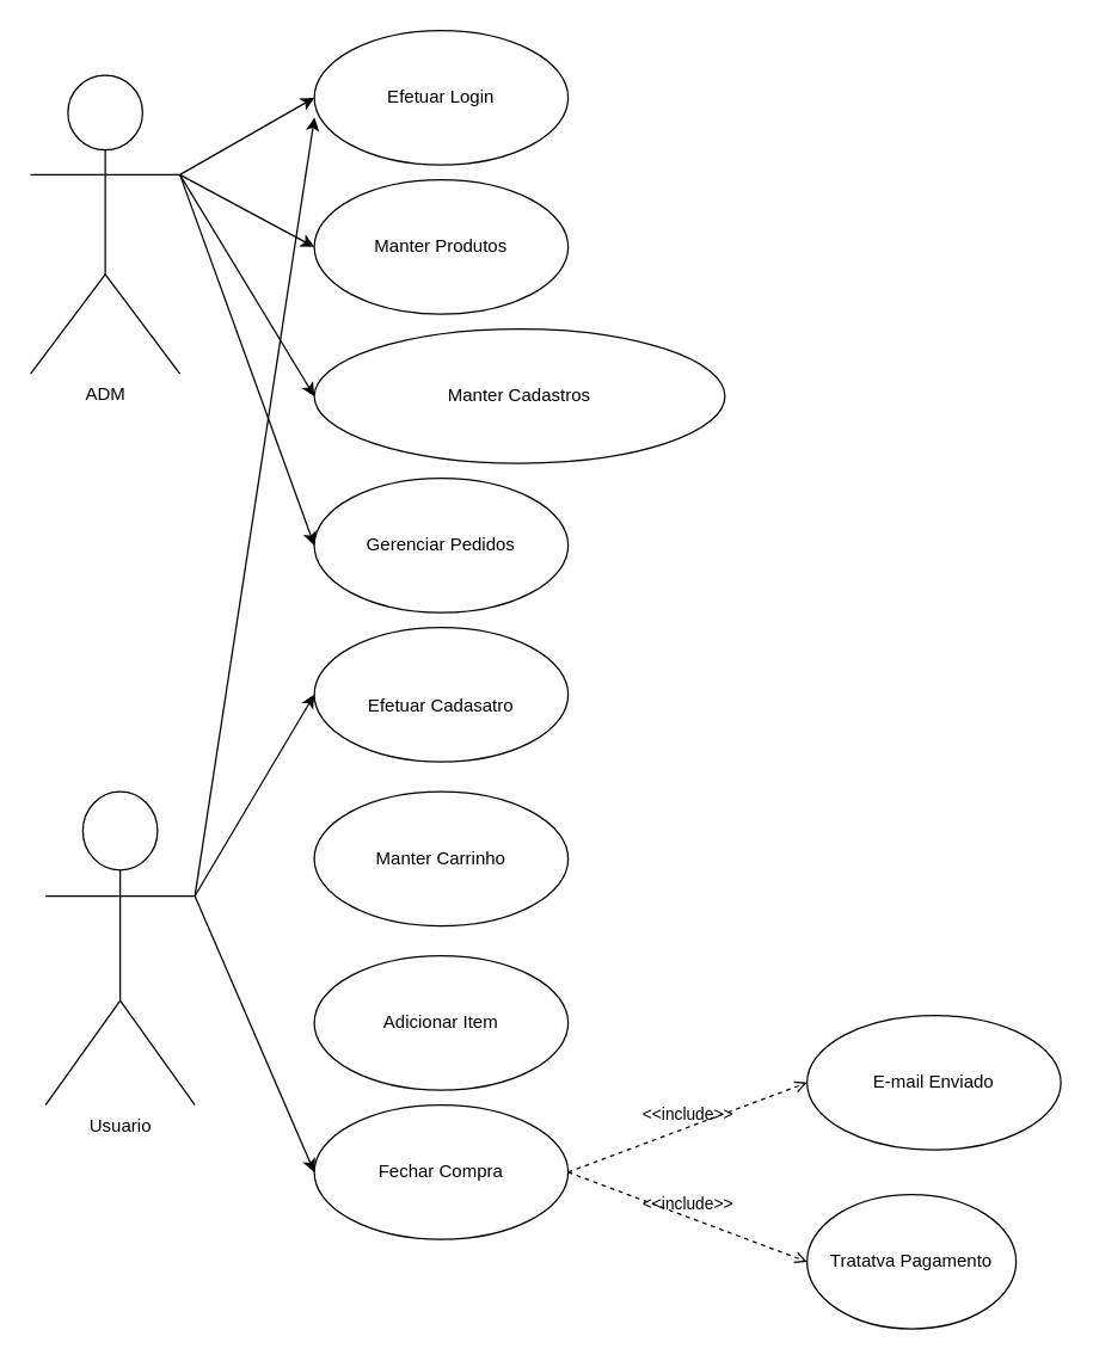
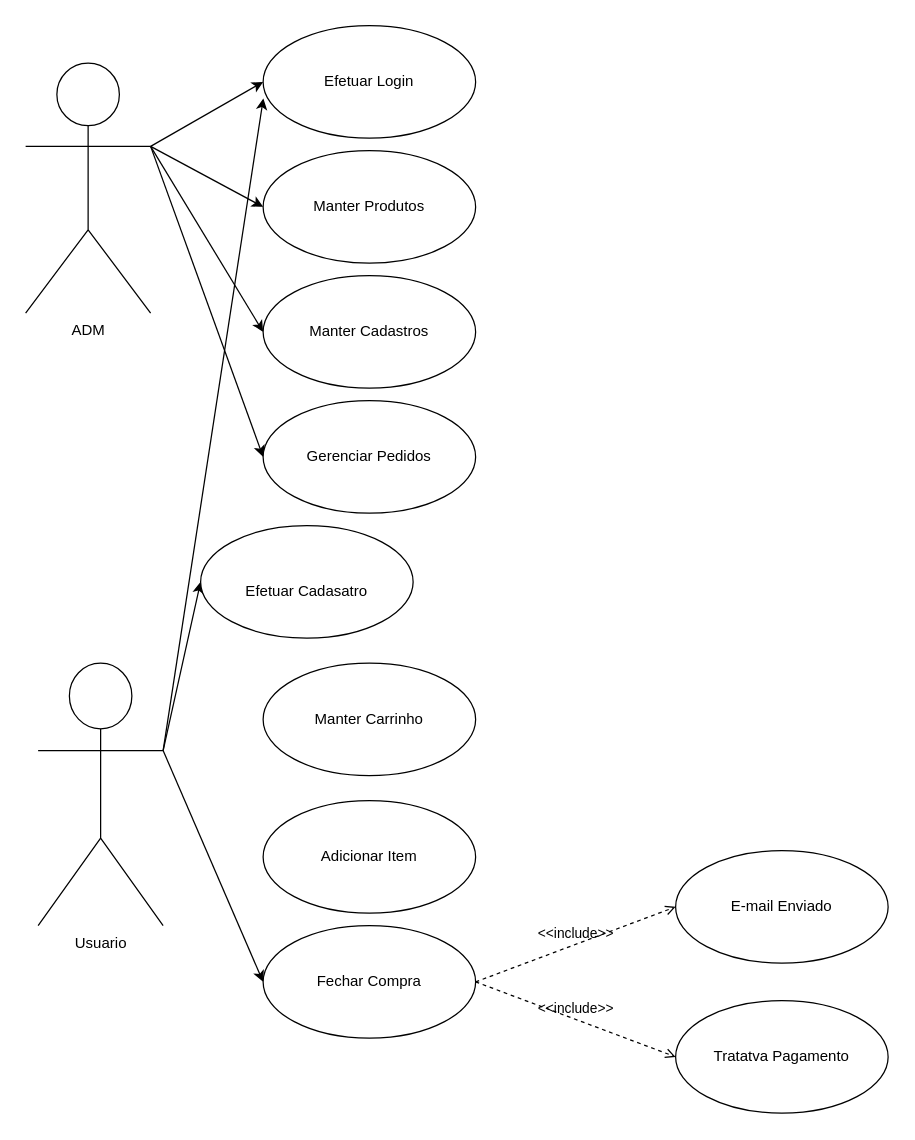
- <mxCell id="13" value="Manter Cadastros" style="ellipse;whiteSpace=wrap;html=1;" vertex="1" parent="1"><mxGeometry x="210" y="220" width="275" height="90" as="geometry" /></mxCell>
+ <mxCell id="13" value="Manter Cadastros" style="ellipse;whiteSpace=wrap;html=1;" vertex="1" parent="1"><mxGeometry x="210" y="220" width="170" height="90" as="geometry" /></mxCell>
- <mxCell id="15" value="&lt;br&gt;Efetuar Cadasatro" style="ellipse;whiteSpace=wrap;html=1;" vertex="1" parent="1"><mxGeometry x="210" y="420" width="170" height="90" as="geometry" /></mxCell>
+ <mxCell id="15" value="&lt;br&gt;Efetuar Cadasatro" style="ellipse;whiteSpace=wrap;html=1;" vertex="1" parent="1"><mxGeometry x="160" y="420" width="170" height="90" as="geometry" /></mxCell>
- <mxCell id="20" value="Tratatva Pagamento" style="ellipse;whiteSpace=wrap;html=1;" vertex="1" parent="1"><mxGeometry x="540" y="800" width="140" height="90" as="geometry" /></mxCell>
+ <mxCell id="20" value="Tratatva Pagamento" style="ellipse;whiteSpace=wrap;html=1;" vertex="1" parent="1"><mxGeometry x="540" y="800" width="170" height="90" as="geometry" /></mxCell>
